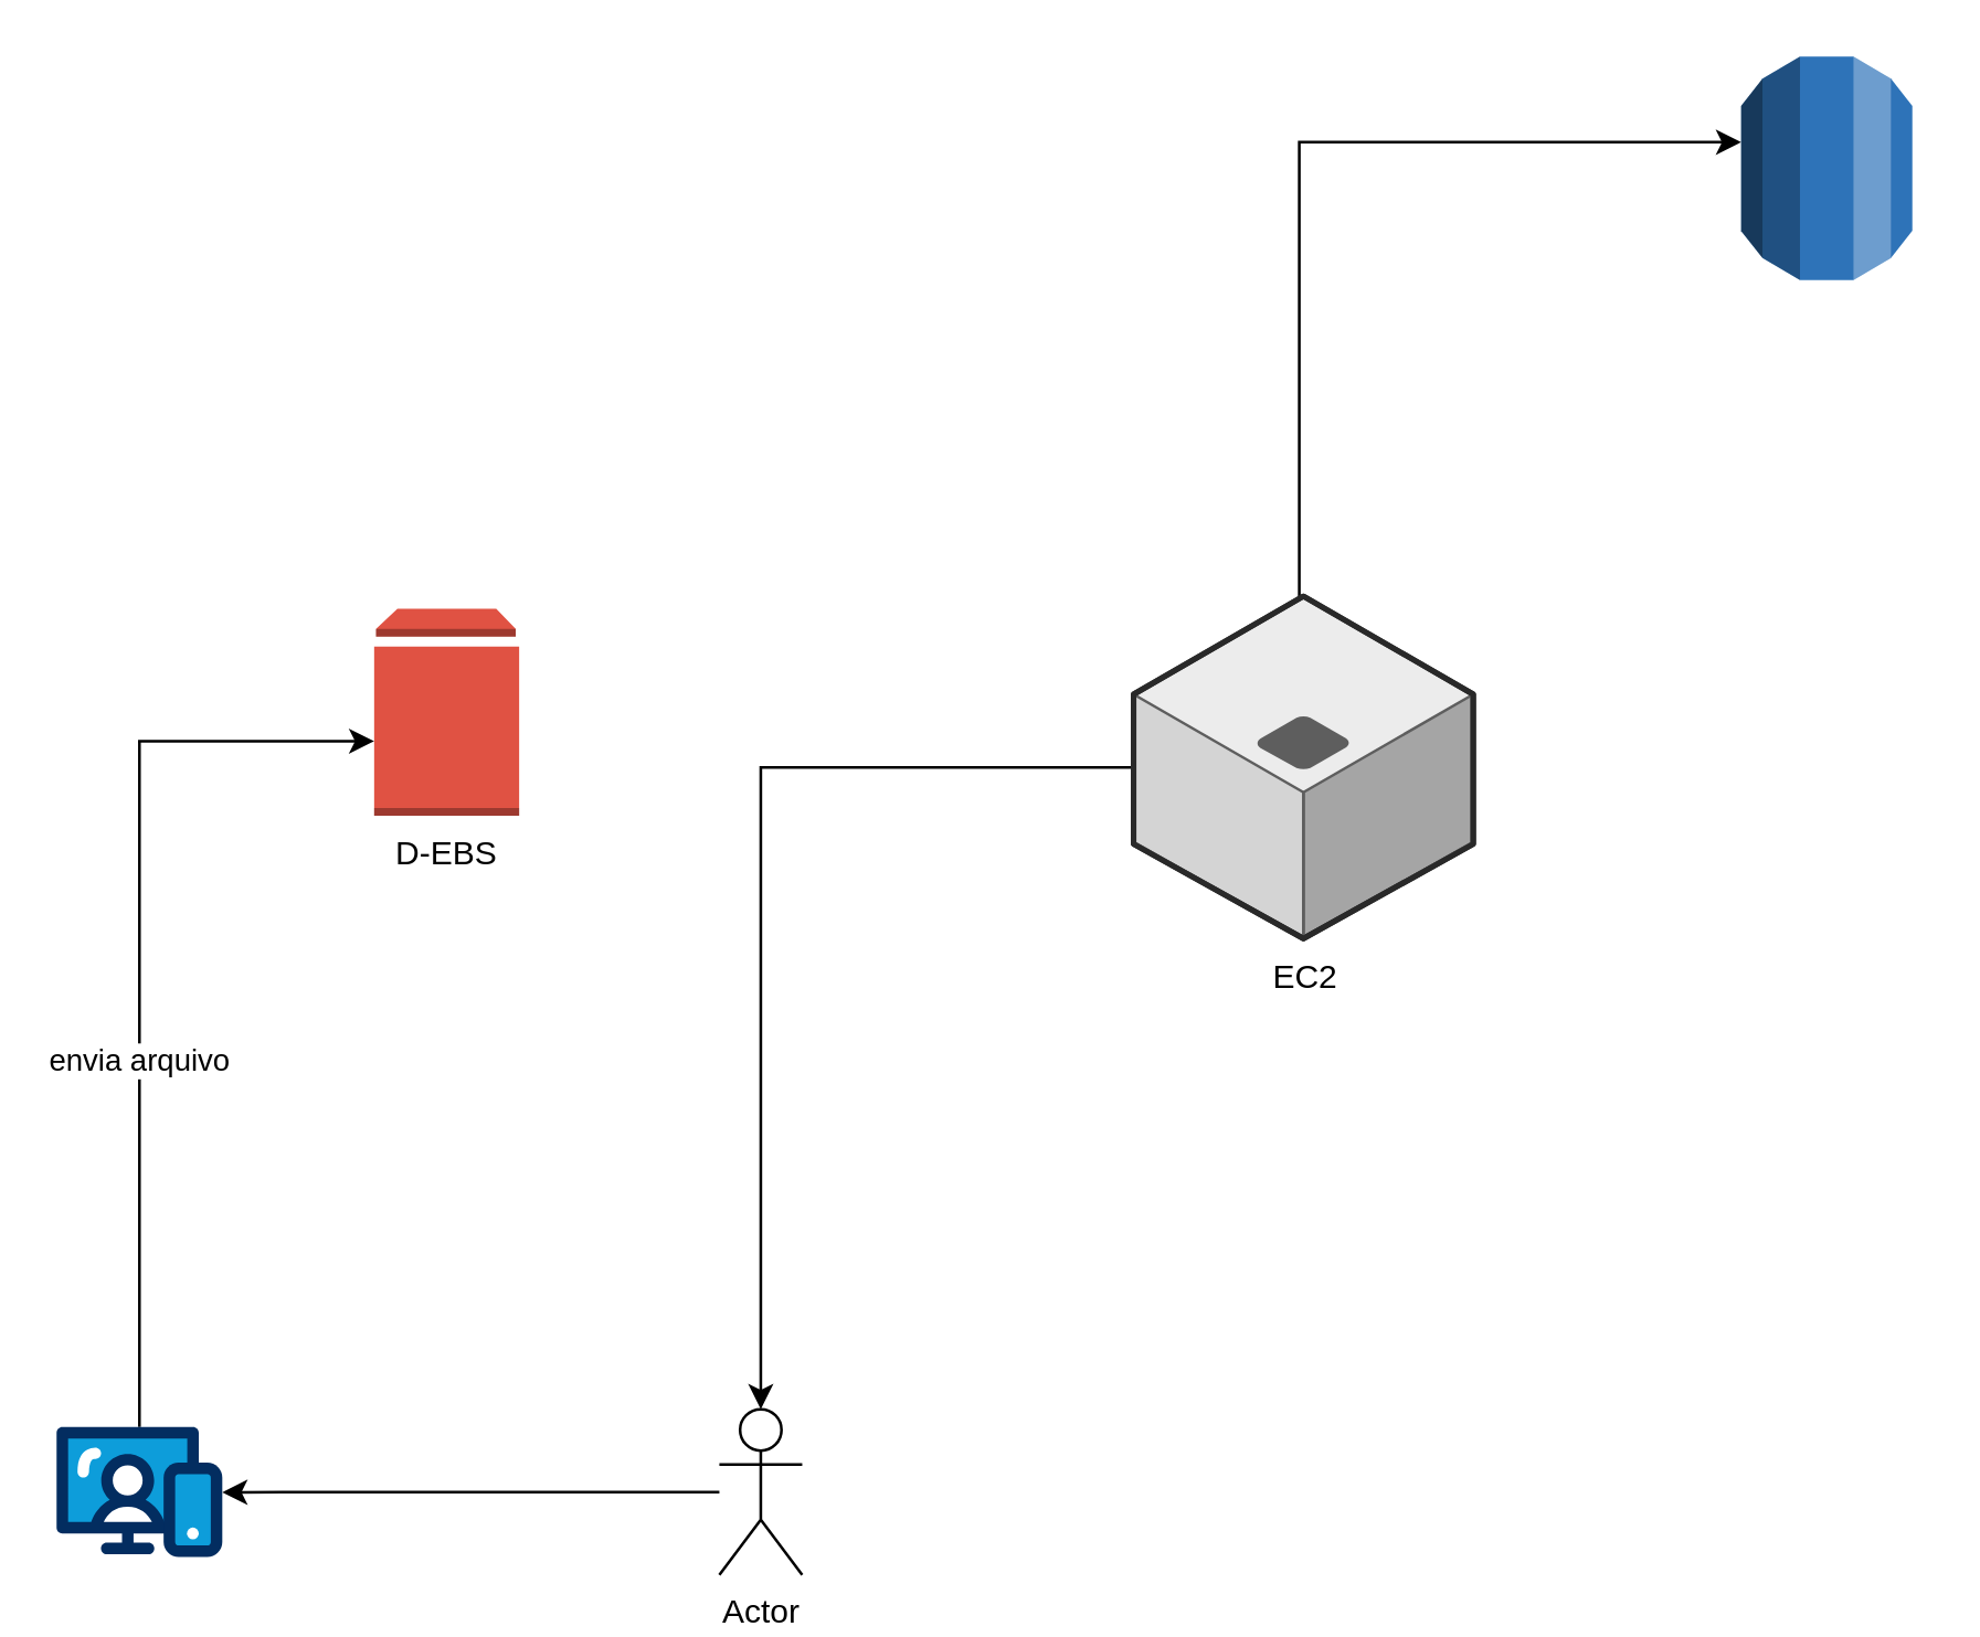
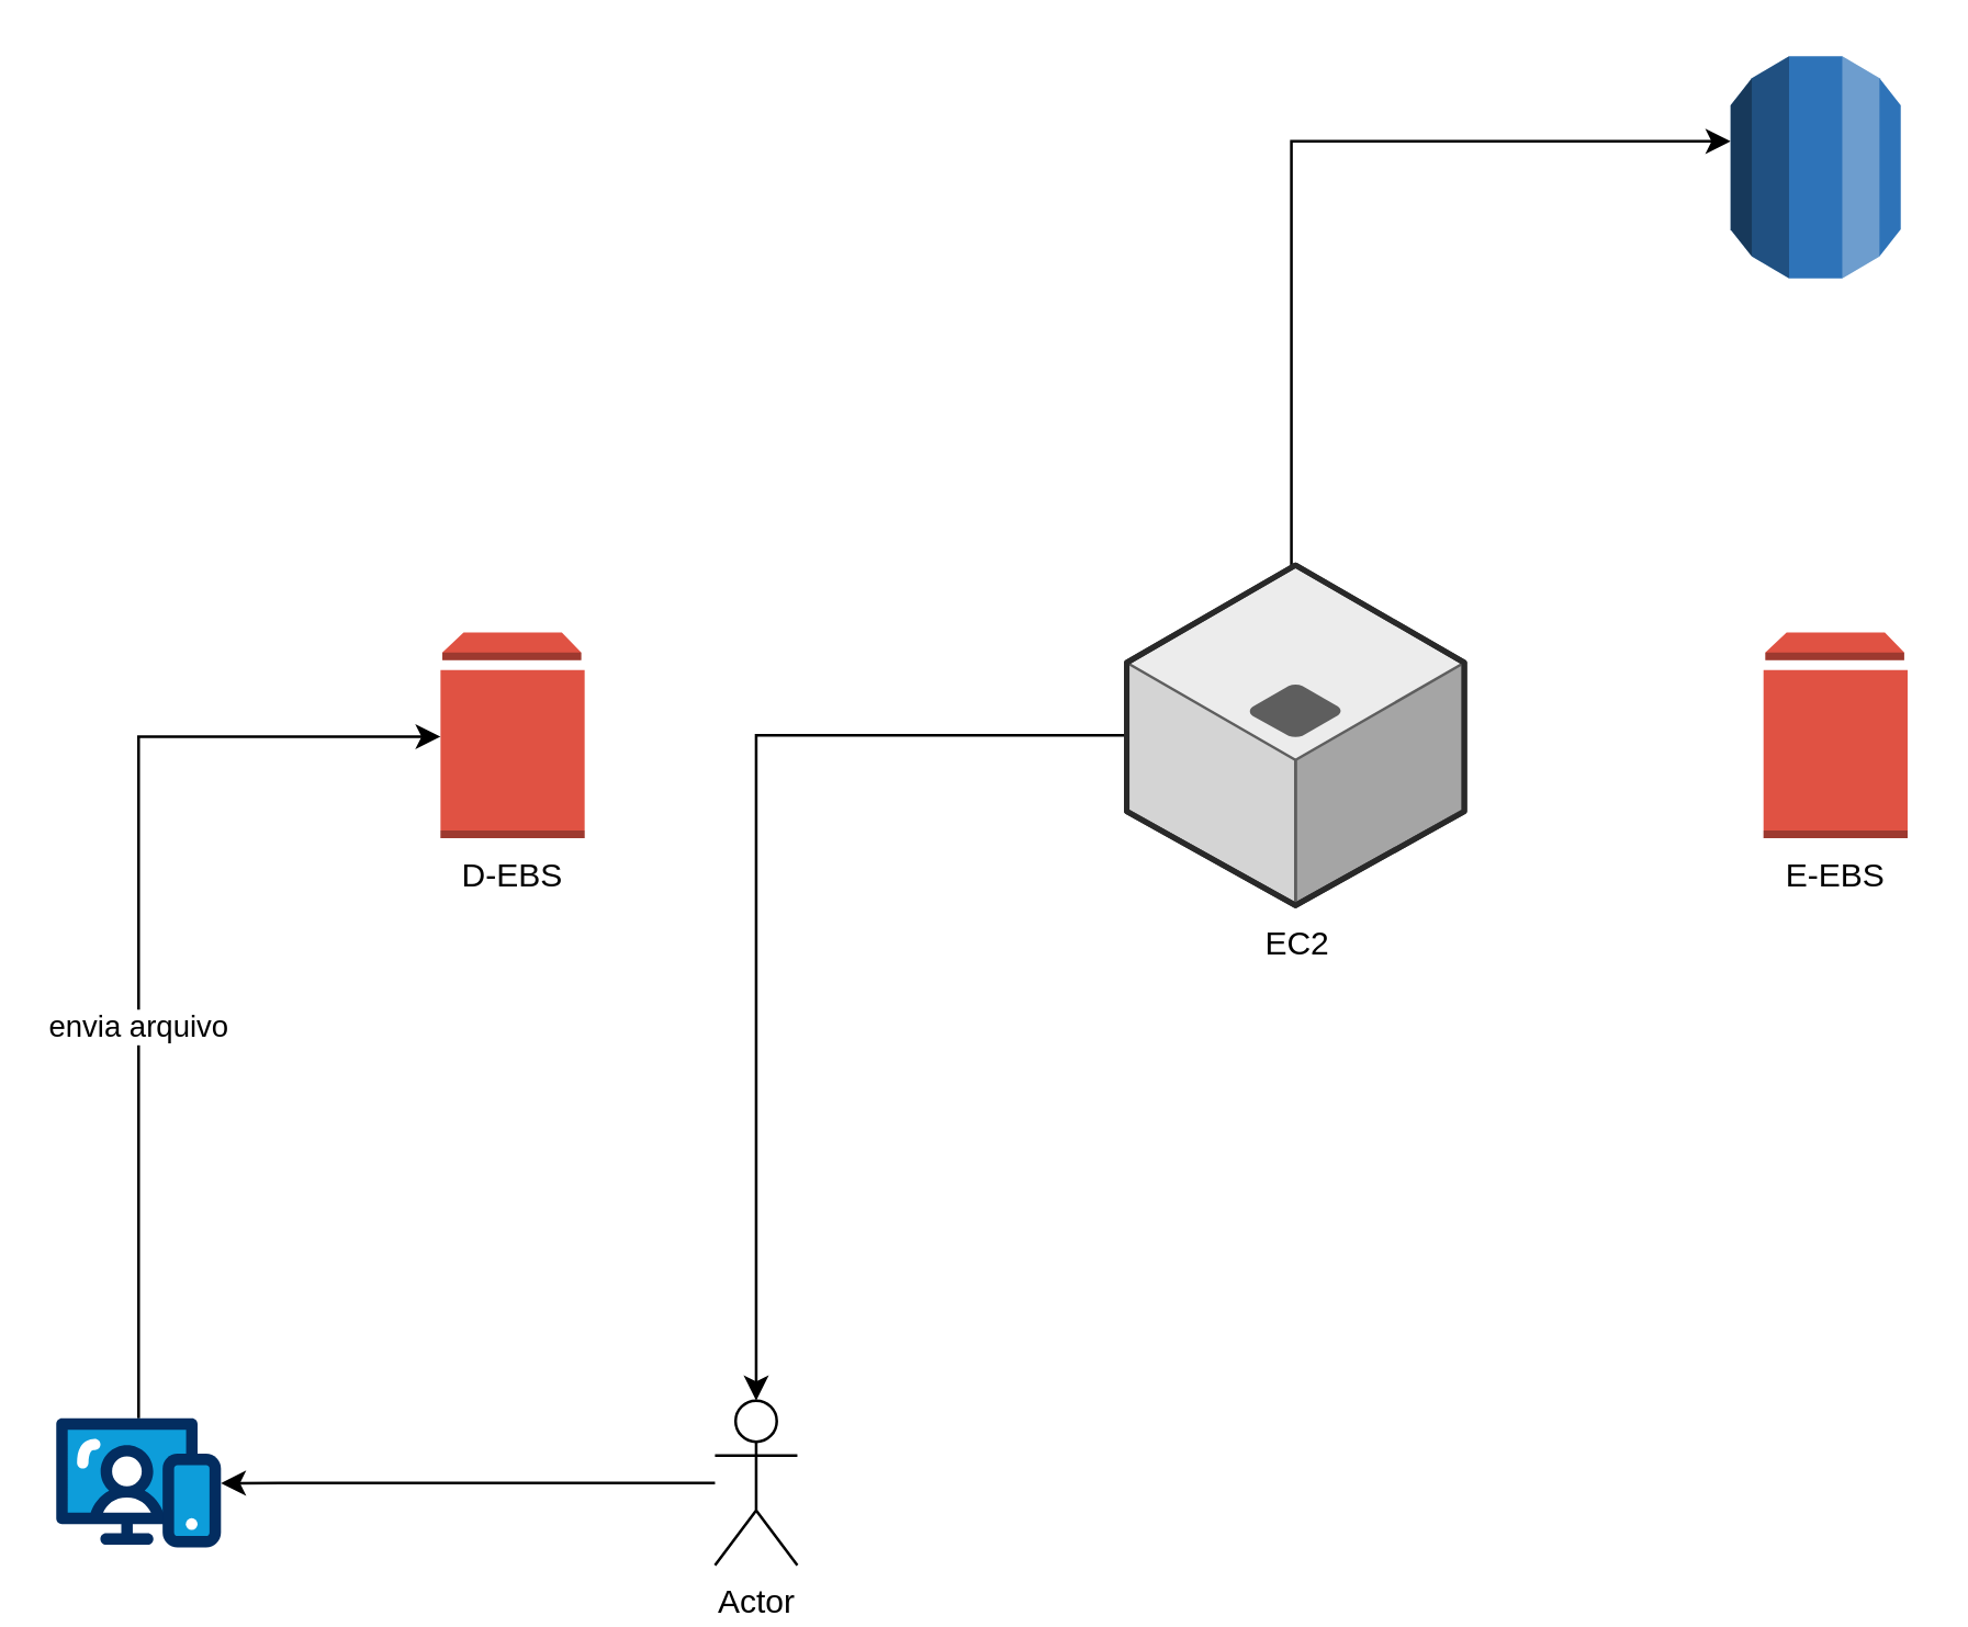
- <mxCell id="2" value="D-EBS" style="outlineConnect=0;dashed=0;verticalLabelPosition=bottom;verticalAlign=top;align=center;html=1;shape=mxgraph.aws3.volume;fillColor=#E05243;gradientColor=none;" vertex="1" parent="1"><mxGeometry x="135" y="220" width="52.5" height="75" as="geometry" /></mxCell>
+ <mxCell id="2" value="D-EBS" style="outlineConnect=0;dashed=0;verticalLabelPosition=bottom;verticalAlign=top;align=center;html=1;shape=mxgraph.aws3.volume;fillColor=#E05243;gradientColor=none;" vertex="1" parent="1"><mxGeometry x="160" y="230" width="52.5" height="75" as="geometry" /></mxCell>
+ <mxCell id="11" value="E-EBS" style="outlineConnect=0;dashed=0;verticalLabelPosition=bottom;verticalAlign=top;align=center;html=1;shape=mxgraph.aws3.volume;fillColor=#E05243;gradientColor=none;" vertex="1" parent="1"><mxGeometry x="642" y="230" width="52.5" height="75" as="geometry" /></mxCell>
- <mxCell id="10" value="EC2" style="verticalLabelPosition=bottom;html=1;verticalAlign=top;strokeWidth=1;align=center;outlineConnect=0;dashed=0;outlineConnect=0;shape=mxgraph.aws3d.application_server;fillColor=#ECECEC;strokeColor=#5E5E5E;aspect=fixed;strokeColor2=#292929;" vertex="1" parent="1"><mxGeometry x="410" y="215.5" width="123" height="124" as="geometry" /></mxCell>
+ <mxCell id="10" value="EC2" style="verticalLabelPosition=bottom;html=1;verticalAlign=top;strokeWidth=1;align=center;outlineConnect=0;dashed=0;outlineConnect=0;shape=mxgraph.aws3d.application_server;fillColor=#ECECEC;strokeColor=#5E5E5E;aspect=fixed;strokeColor2=#292929;" vertex="1" parent="1"><mxGeometry x="410" y="205.5" width="123" height="124" as="geometry" /></mxCell>
